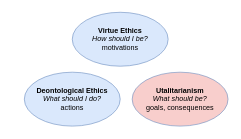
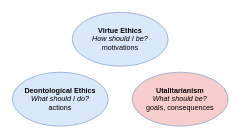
- <mxCell id="3" value="&lt;span&gt;&lt;b&gt;Deontological Ethics&lt;/b&gt;&lt;br&gt;&lt;i&gt;What should I do?&lt;/i&gt;&lt;br&gt;actions&lt;br&gt;&lt;/span&gt;" style="ellipse;whiteSpace=wrap;html=1;strokeColor=#6c8ebf;fillColor=#dae8fc;" parent="1" vertex="1"><mxGeometry x="40" y="120" width="160" height="90" as="geometry" /></mxCell>
+ <mxCell id="3" value="&lt;span&gt;&lt;b&gt;Deontological Ethics&lt;/b&gt;&lt;br&gt;&lt;i&gt;What should I do?&lt;/i&gt;&lt;br&gt;actions&lt;br&gt;&lt;/span&gt;" style="ellipse;whiteSpace=wrap;html=1;strokeColor=#6c8ebf;fillColor=#dae8fc;" parent="1" vertex="1"><mxGeometry x="20" y="120" width="160" height="90" as="geometry" /></mxCell>
